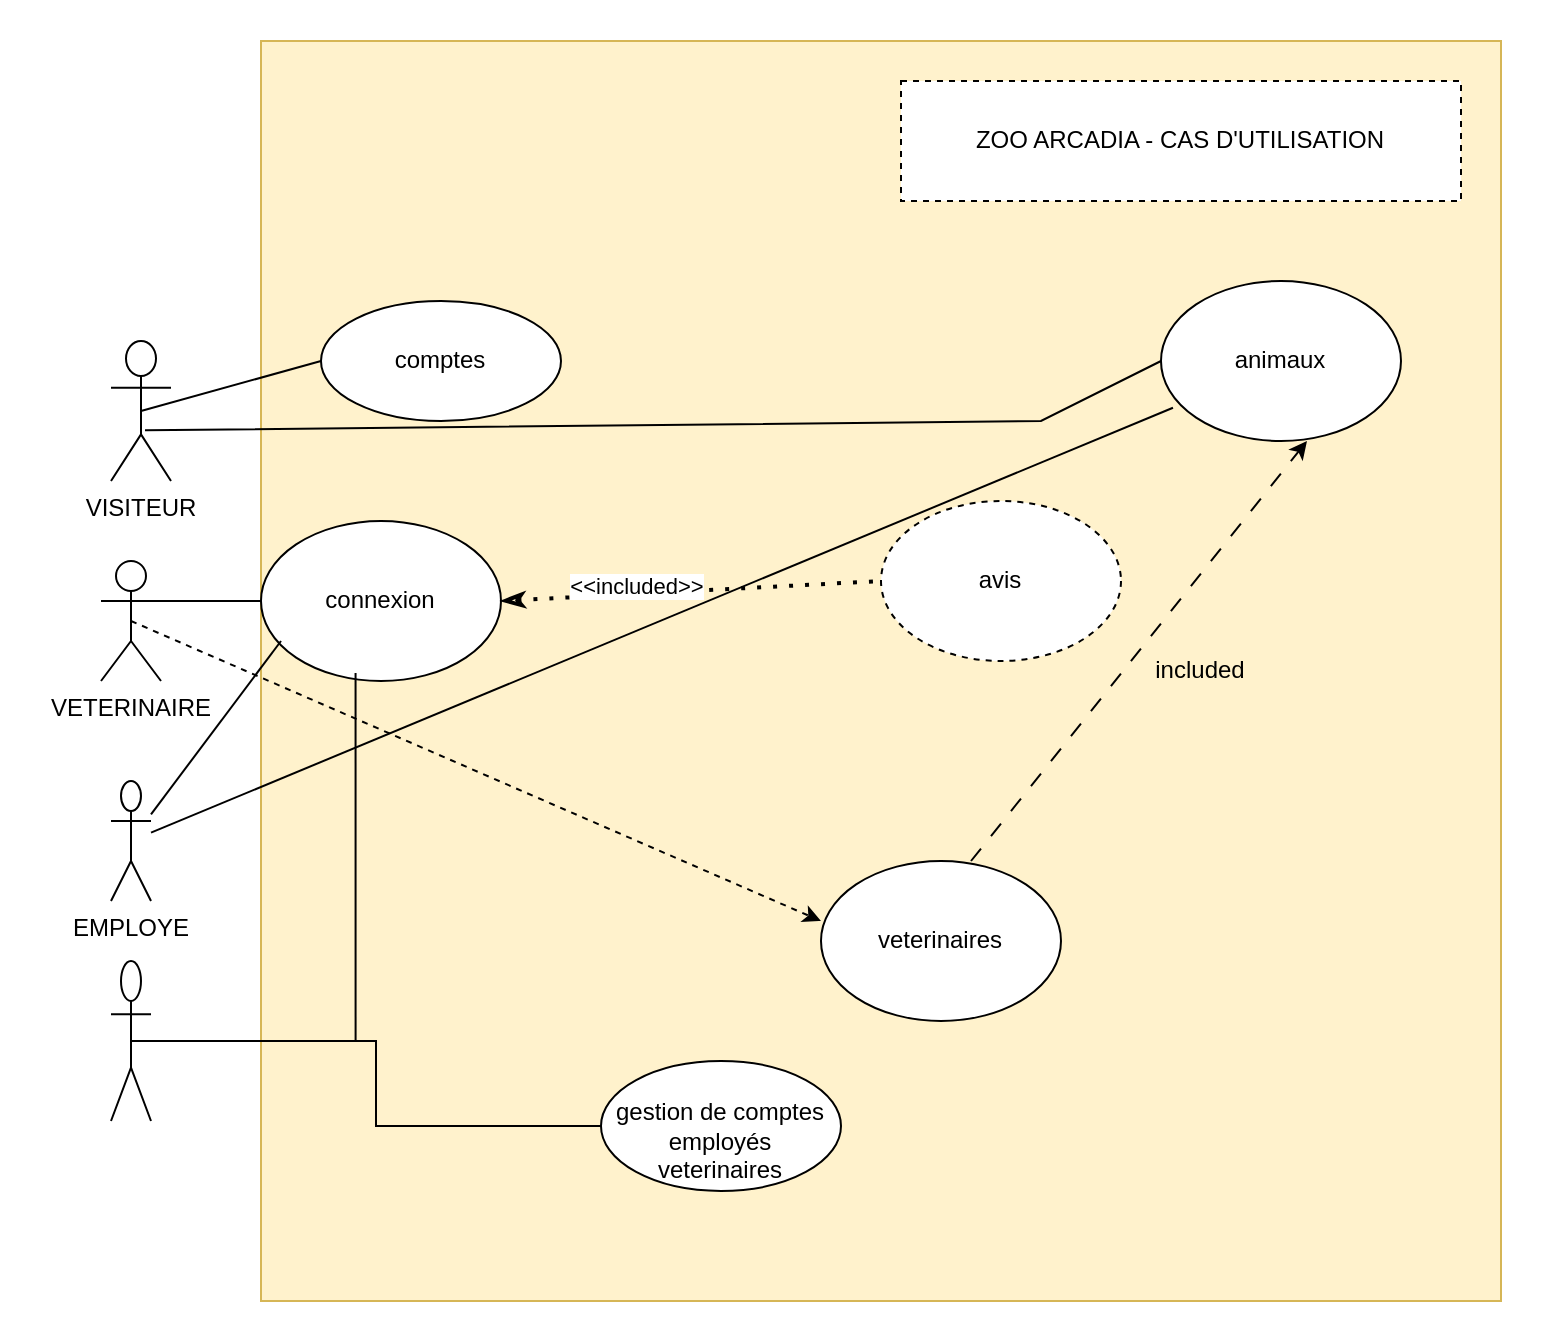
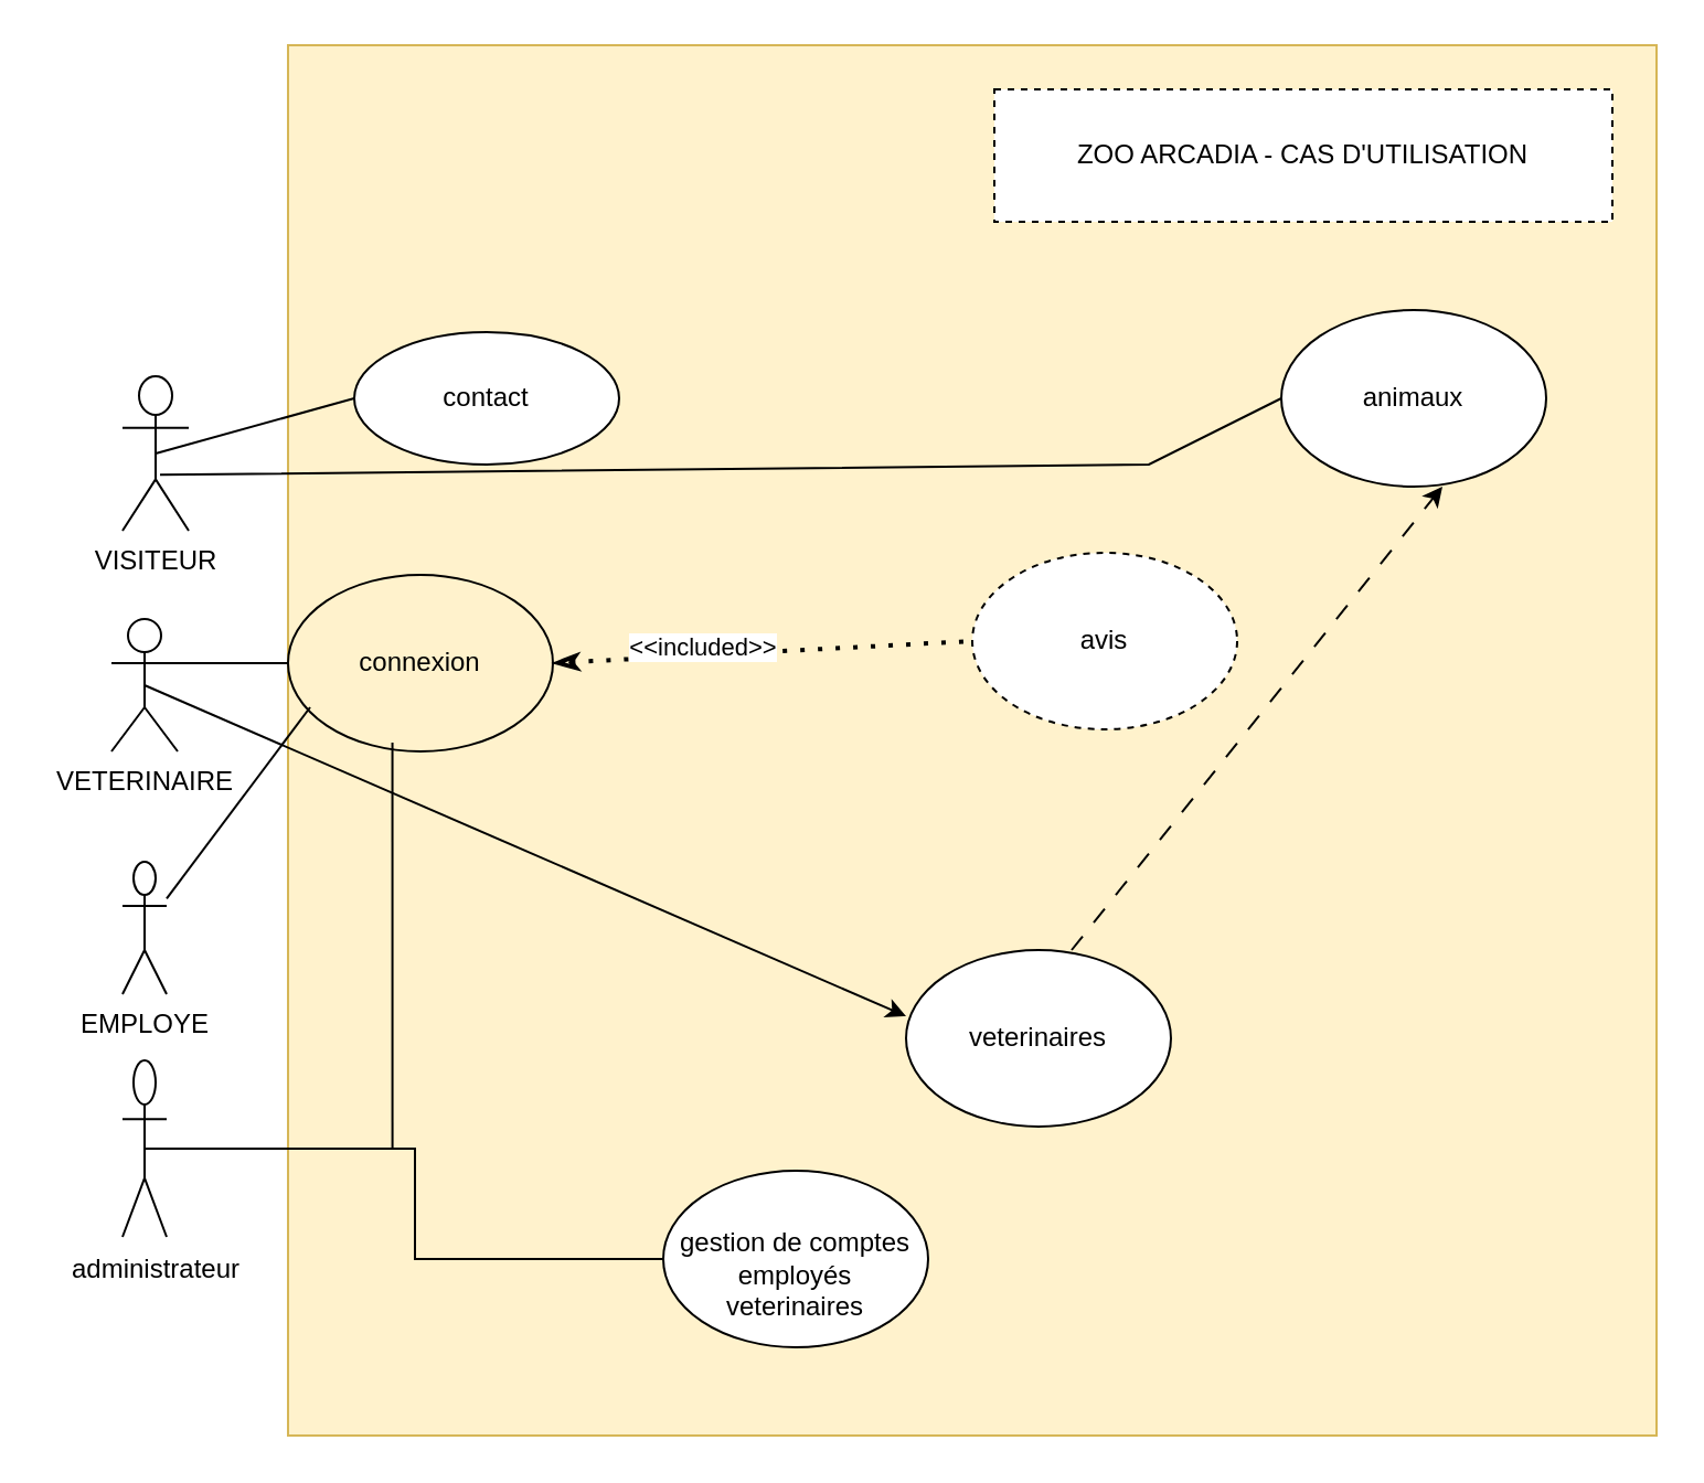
- <mxCell id="10" value="&lt;div&gt;comptes&lt;/div&gt;" style="ellipse;whiteSpace=wrap;html=1;" parent="1" vertex="1"><mxGeometry x="160" y="150" width="120" height="60" as="geometry" /></mxCell>
+ <mxCell id="10" value="&lt;div&gt;contact&lt;/div&gt;" style="ellipse;whiteSpace=wrap;html=1;" parent="1" vertex="1"><mxGeometry x="160" y="150" width="120" height="60" as="geometry" /></mxCell>
- <mxCell id="14" value="" style="endArrow=none;html=1;rounded=0;entryX=0.05;entryY=0.792;entryDx=0;entryDy=0;entryPerimeter=0;endFill=0;" parent="1" target="11" edge="1" source="7"><mxGeometry width="50" height="50" relative="1" as="geometry"><mxPoint x="80" y="395" as="sourcePoint" /><mxPoint x="130" y="345" as="targetPoint" /></mxGeometry></mxCell>
- <mxCell id="13" value="connexion" style="ellipse;whiteSpace=wrap;html=1;" parent="1" vertex="1"><mxGeometry x="130" y="260" width="120" height="80" as="geometry" /></mxCell>
+ <mxCell id="13" value="connexion" style="ellipse;whiteSpace=wrap;html=1;fillColor=#fff2cc;" parent="1" vertex="1"><mxGeometry x="130" y="260" width="120" height="80" as="geometry" /></mxCell>
- <mxCell id="17" value="included" style="text;html=1;align=center;verticalAlign=middle;whiteSpace=wrap;rounded=0;" parent="1" vertex="1"><mxGeometry x="570" y="320" width="60" height="30" as="geometry" /></mxCell>
- <mxCell id="15" value="" style="edgeStyle=none;orthogonalLoop=1;jettySize=auto;html=1;rounded=0;entryX=0;entryY=0.375;entryDx=0;entryDy=0;entryPerimeter=0;exitX=0.5;exitY=0.5;exitDx=0;exitDy=0;exitPerimeter=0;dashed=1;" parent="1" source="9" target="12" edge="1"><mxGeometry width="100" relative="1" as="geometry"><mxPoint x="30" y="250" as="sourcePoint" /><mxPoint x="130" y="250" as="targetPoint" /><Array as="points" /></mxGeometry></mxCell>
+ <mxCell id="15" value="" style="edgeStyle=none;orthogonalLoop=1;jettySize=auto;html=1;rounded=0;entryX=0;entryY=0.375;entryDx=0;entryDy=0;entryPerimeter=0;exitX=0.5;exitY=0.5;exitDx=0;exitDy=0;exitPerimeter=0;" parent="1" source="9" target="12" edge="1"><mxGeometry width="100" relative="1" as="geometry"><mxPoint x="30" y="250" as="sourcePoint" /><mxPoint x="130" y="250" as="targetPoint" /><Array as="points" /></mxGeometry></mxCell>
- <mxCell id="18" value="&lt;div&gt;&lt;br&gt;&lt;/div&gt;&lt;div&gt;gestion de comptes&lt;/div&gt;&lt;div&gt;employés&lt;/div&gt;&lt;div&gt;veterinaires&lt;/div&gt;" style="ellipse;whiteSpace=wrap;html=1;" parent="1" vertex="1"><mxGeometry x="300" y="530" width="120" height="65" as="geometry" /></mxCell>
+ <mxCell id="18" value="&lt;div&gt;&lt;br&gt;&lt;/div&gt;&lt;div&gt;gestion de comptes&lt;/div&gt;&lt;div&gt;employés&lt;/div&gt;&lt;div&gt;veterinaires&lt;/div&gt;" style="ellipse;whiteSpace=wrap;html=1;" parent="1" vertex="1"><mxGeometry x="300" y="530" width="120" height="80" as="geometry" /></mxCell>
+ <mxCell id="19" value="administrateur" style="text;html=1;align=center;verticalAlign=middle;resizable=0;points=[];autosize=1;strokeColor=none;fillColor=none;" parent="1" vertex="1"><mxGeometry x="20" y="560" width="100" height="30" as="geometry" /></mxCell>
